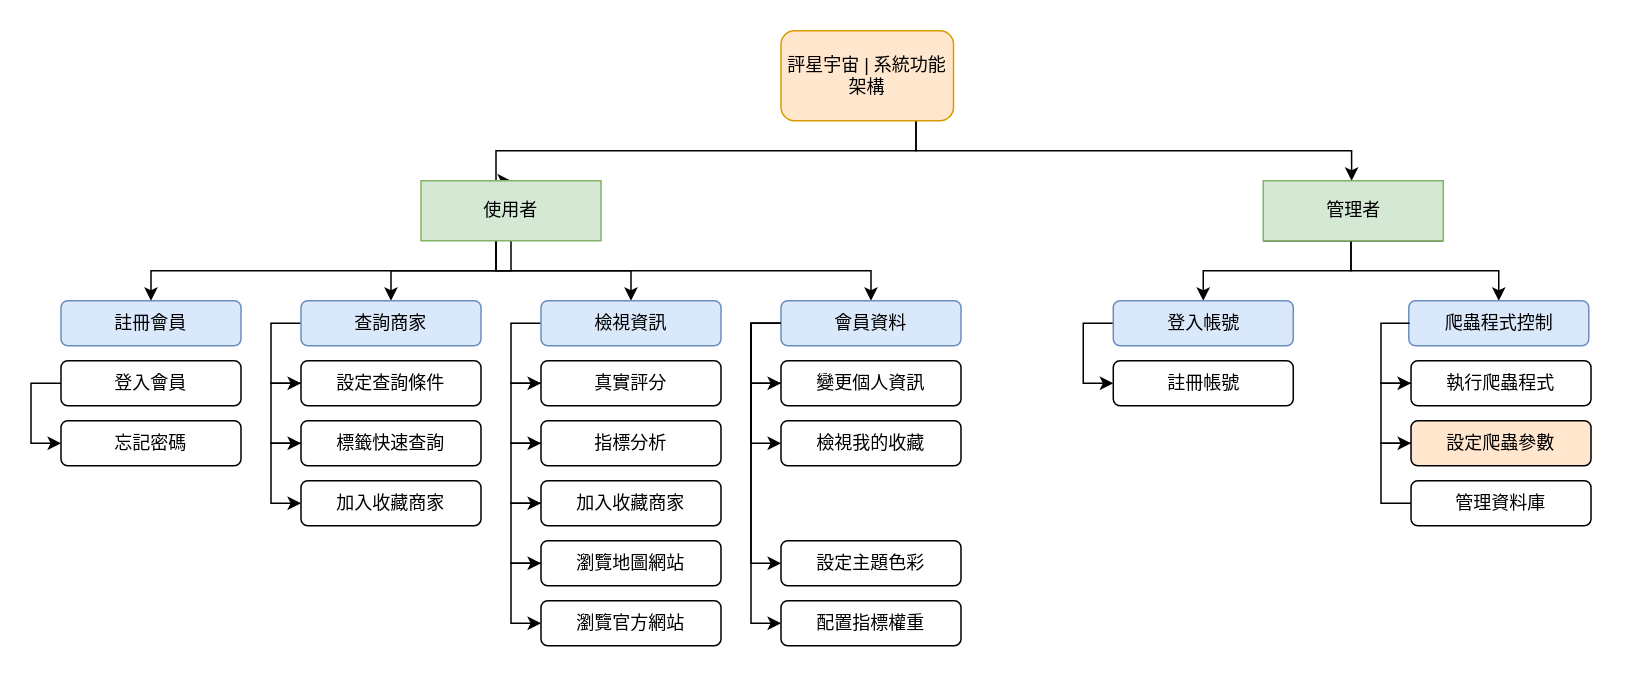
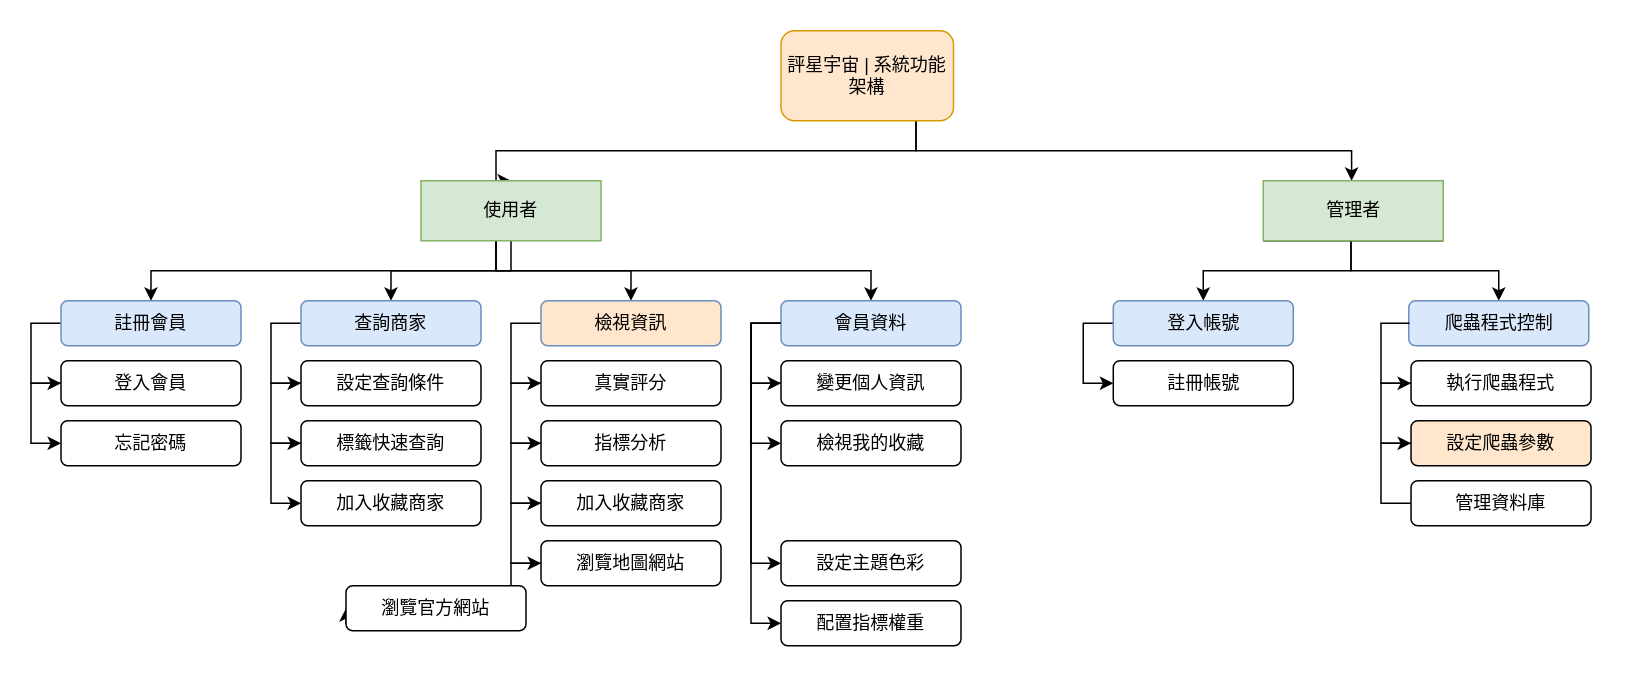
- <mxCell id="27" value="檢視資訊" style="rounded=1;whiteSpace=wrap;html=1;fillColor=#dae8fc;strokeColor=#6c8ebf;" vertex="1" parent="1"><mxGeometry x="360" y="200" width="120" height="30" as="geometry" /></mxCell>
+ <mxCell id="27" value="檢視資訊" style="rounded=1;whiteSpace=wrap;html=1;fillColor=#ffe6cc;strokeColor=#6c8ebf;" vertex="1" parent="1"><mxGeometry x="360" y="200" width="120" height="30" as="geometry" /></mxCell>
+ <mxCell id="5" style="edgeStyle=orthogonalEdgeStyle;rounded=0;orthogonalLoop=1;jettySize=auto;html=1;entryX=0;entryY=0.5;entryDx=0;entryDy=0;" edge="1" parent="1" source="6" target="8"><mxGeometry relative="1" as="geometry"><Array as="points"><mxPoint x="20" y="215" /><mxPoint x="20" y="255" /></Array></mxGeometry></mxCell>
- <mxCell id="49" value="瀏覽官方網站" style="rounded=1;whiteSpace=wrap;html=1;" vertex="1" parent="1"><mxGeometry x="360" y="400" width="120" height="30" as="geometry" /></mxCell>
+ <mxCell id="49" value="瀏覽官方網站" style="rounded=1;whiteSpace=wrap;html=1;" vertex="1" parent="1"><mxGeometry x="230" y="390" width="120" height="30" as="geometry" /></mxCell>
